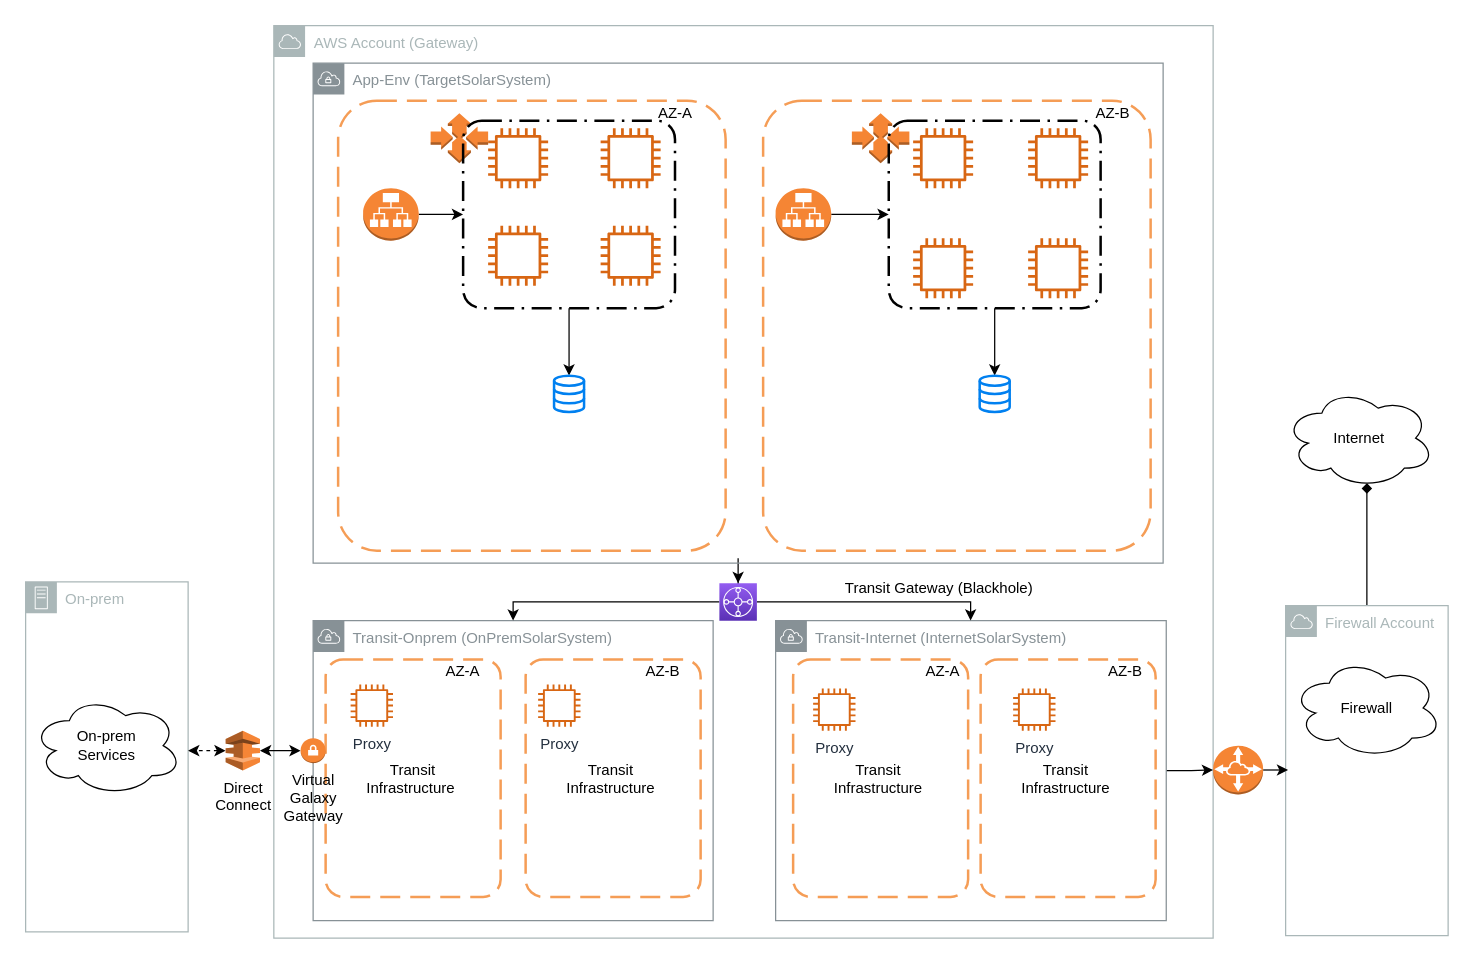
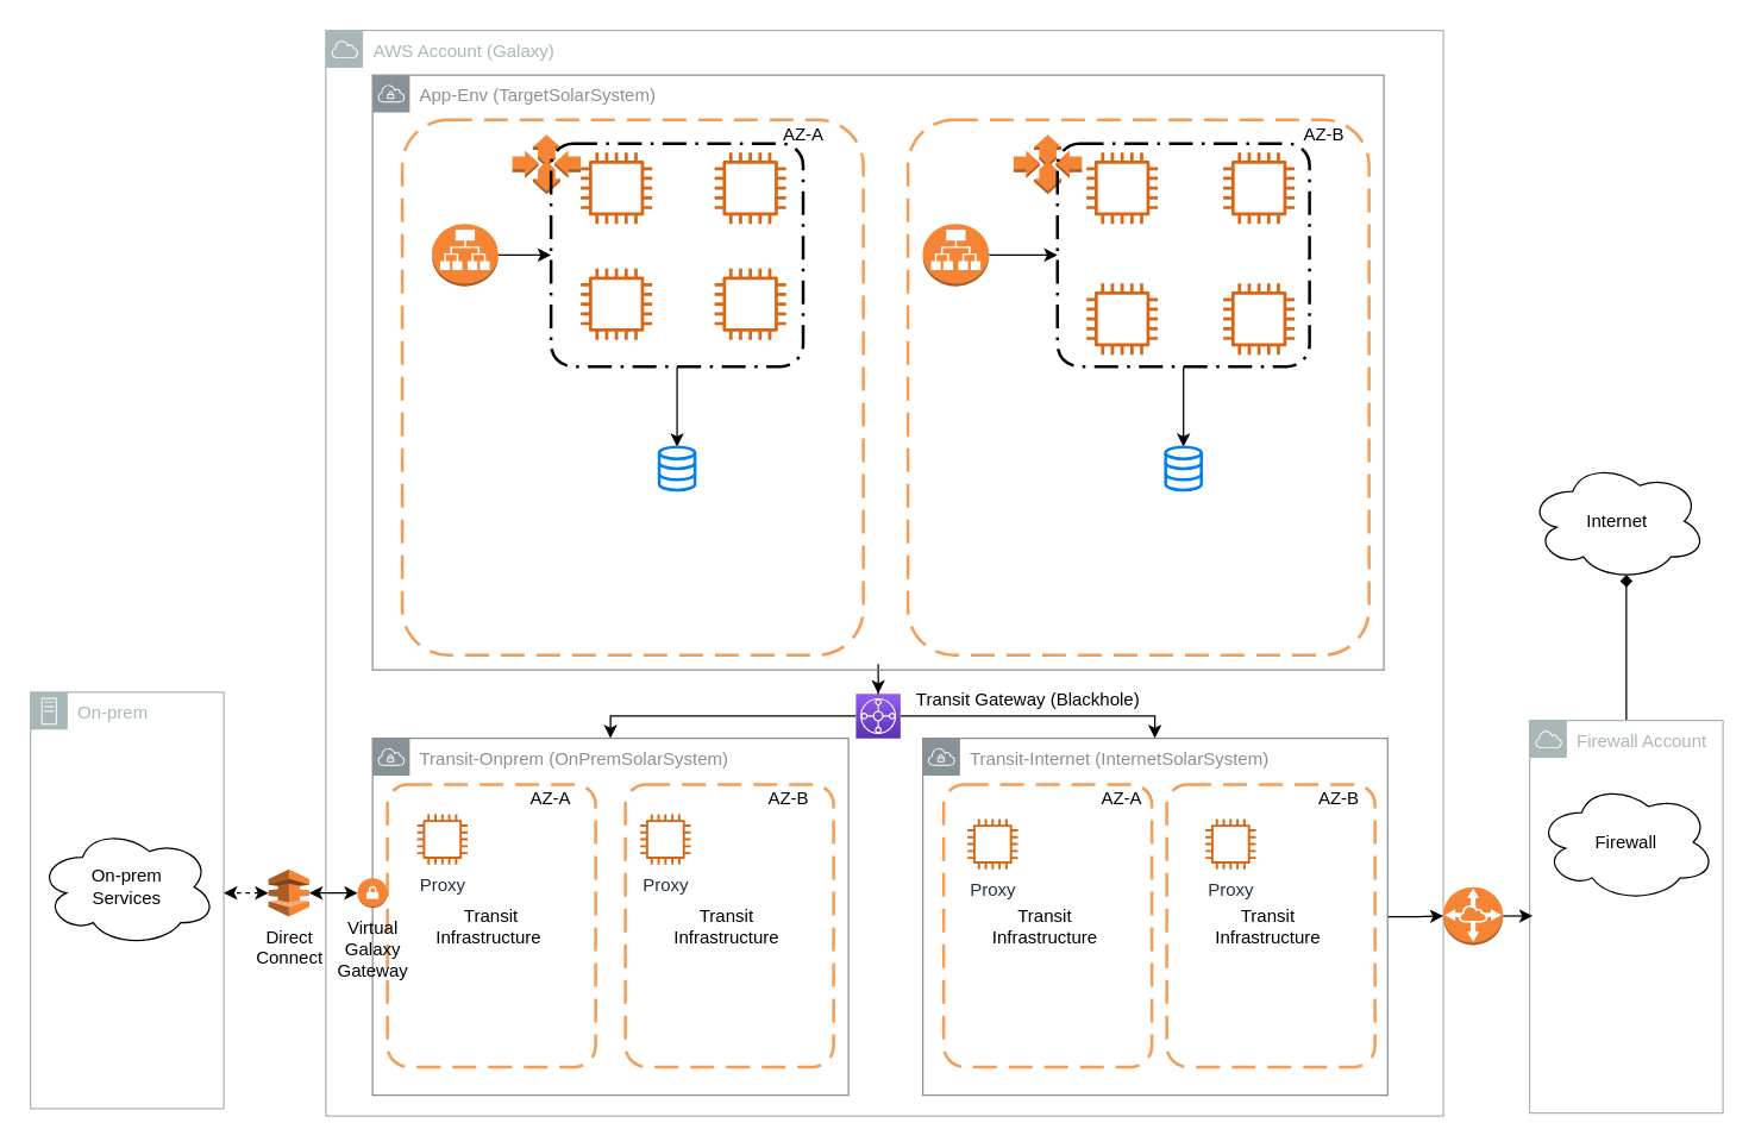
- <mxCell id="4" value="AWS Account (Gateway)" style="outlineConnect=0;gradientColor=none;html=1;whiteSpace=wrap;fontSize=12;fontStyle=0;shape=mxgraph.aws4.group;grIcon=mxgraph.aws4.group_aws_cloud;strokeColor=#AAB7B8;fillColor=none;verticalAlign=top;align=left;spacingLeft=30;fontColor=#AAB7B8;dashed=0;" parent="1" vertex="1"><mxGeometry x="218.57" y="20" width="751.43" height="730" as="geometry" /></mxCell>
+ <mxCell id="4" value="AWS Account (Galaxy)" style="outlineConnect=0;gradientColor=none;html=1;whiteSpace=wrap;fontSize=12;fontStyle=0;shape=mxgraph.aws4.group;grIcon=mxgraph.aws4.group_aws_cloud;strokeColor=#AAB7B8;fillColor=none;verticalAlign=top;align=left;spacingLeft=30;fontColor=#AAB7B8;dashed=0;" parent="1" vertex="1"><mxGeometry x="218.57" y="20" width="751.43" height="730" as="geometry" /></mxCell>
- <mxCell id="59" value="Transit Gateway (Blackhole)" style="text;html=1;strokeColor=none;fillColor=none;align=center;verticalAlign=middle;whiteSpace=wrap;rounded=0;" parent="1" vertex="1"><mxGeometry x="666" y="460" width="170" height="20" as="geometry" /></mxCell>
+ <mxCell id="59" value="Transit Gateway (Blackhole)" style="text;html=1;strokeColor=none;fillColor=none;align=center;verticalAlign=middle;whiteSpace=wrap;rounded=0;" parent="1" vertex="1"><mxGeometry x="606" y="460" width="170" height="20" as="geometry" /></mxCell>
